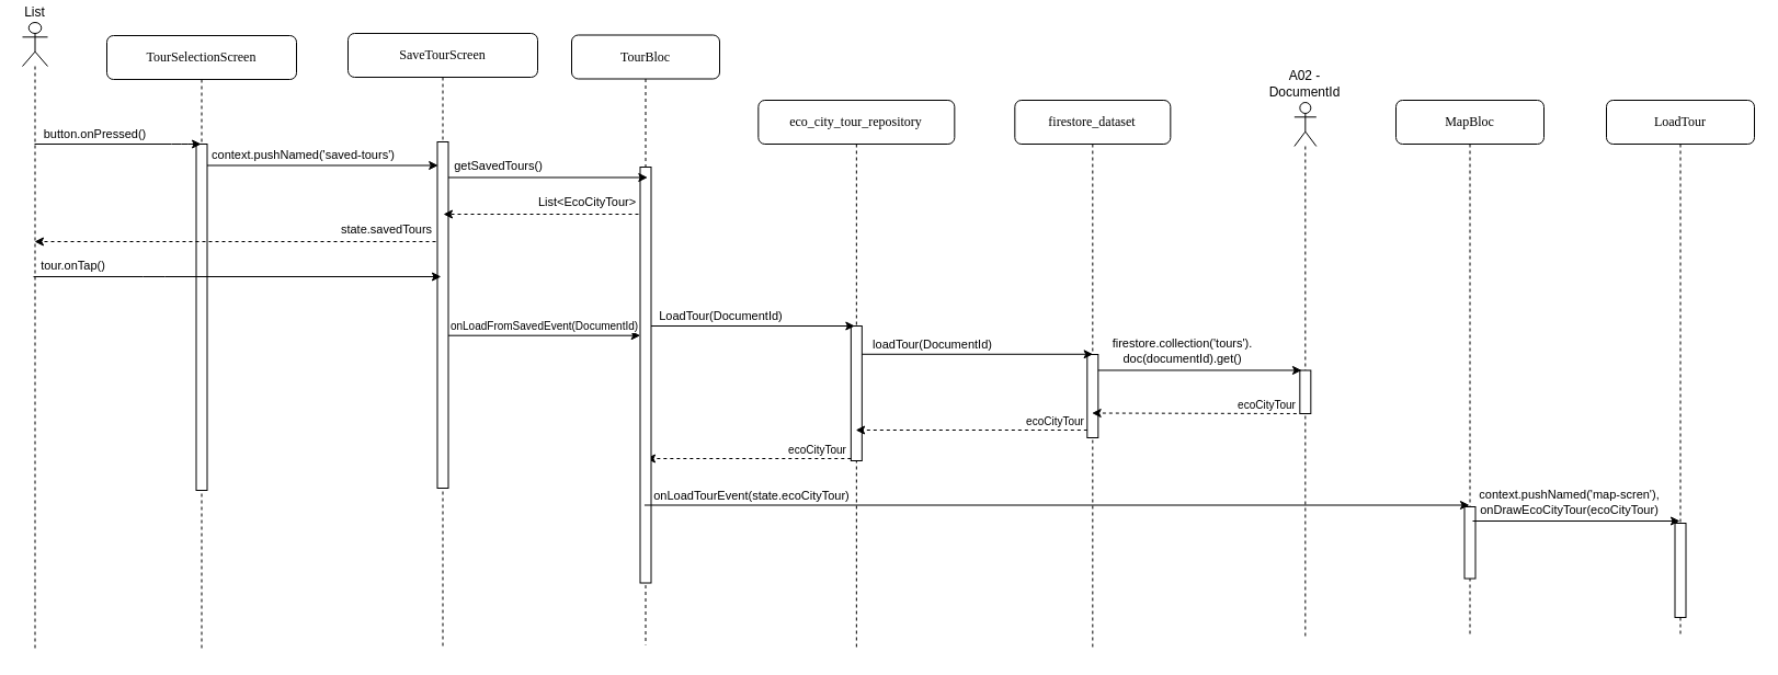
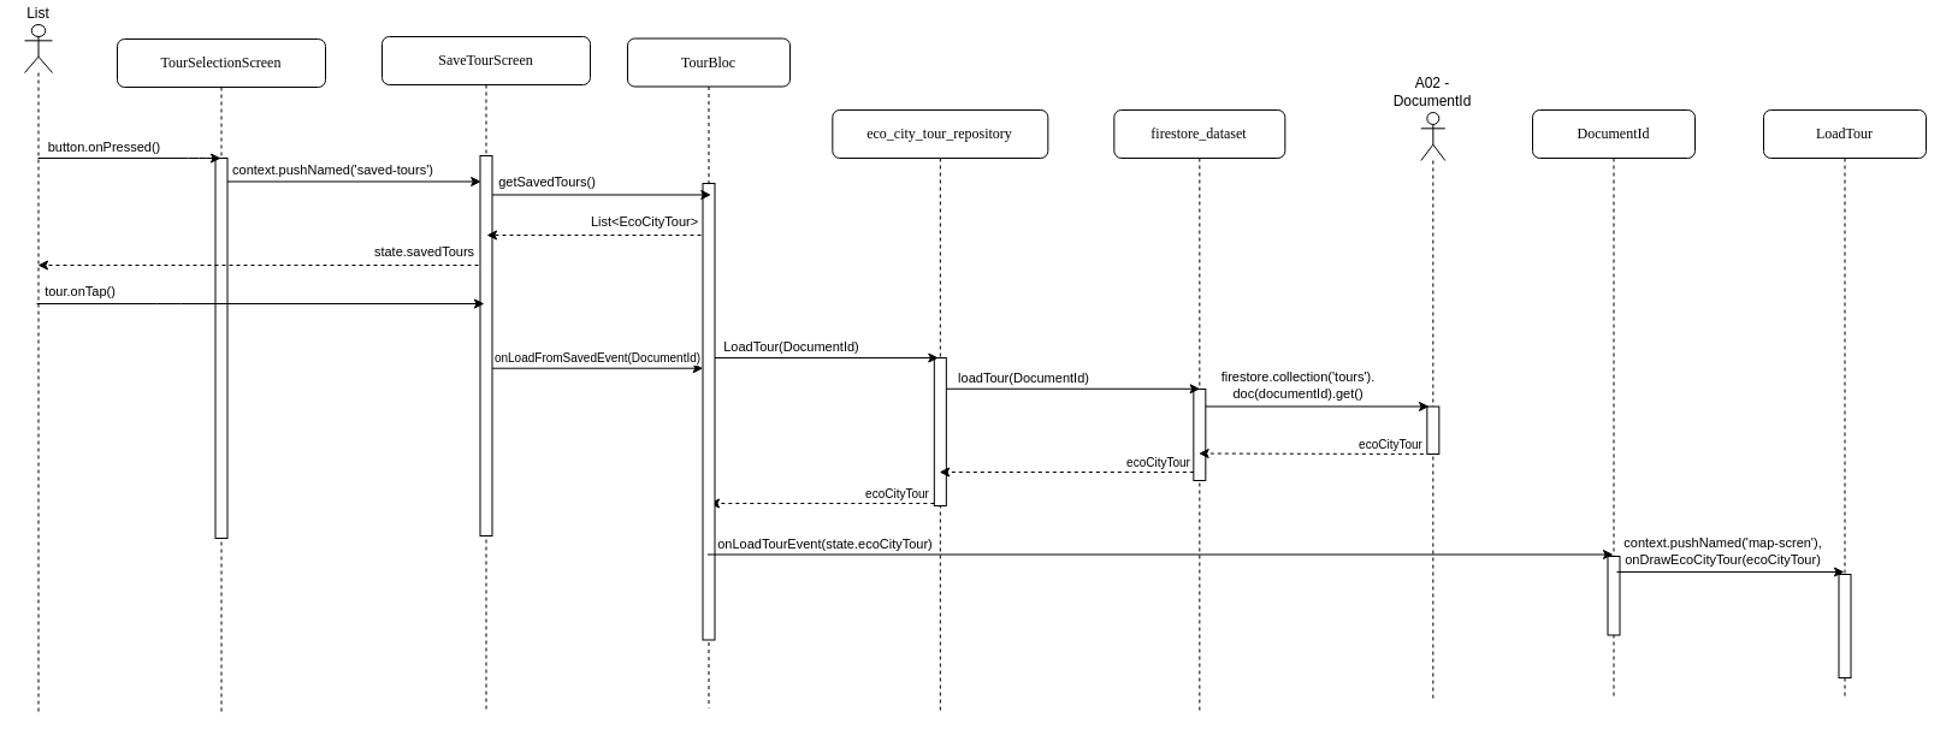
- <mxCell id="41" value="MapBloc" style="shape=umlLifeline;perimeter=lifelinePerimeter;whiteSpace=wrap;html=1;container=1;collapsible=0;recursiveResize=0;outlineConnect=0;rounded=1;shadow=0;comic=0;labelBackgroundColor=none;strokeWidth=1;fontFamily=Verdana;fontSize=12;align=center;" vertex="1" parent="1"><mxGeometry x="1273" y="91" width="135" height="488" as="geometry" /></mxCell>
+ <mxCell id="41" value="DocumentId" style="shape=umlLifeline;perimeter=lifelinePerimeter;whiteSpace=wrap;html=1;container=1;collapsible=0;recursiveResize=0;outlineConnect=0;rounded=1;shadow=0;comic=0;labelBackgroundColor=none;strokeWidth=1;fontFamily=Verdana;fontSize=12;align=center;" vertex="1" parent="1"><mxGeometry x="1273" y="91" width="135" height="488" as="geometry" /></mxCell>
